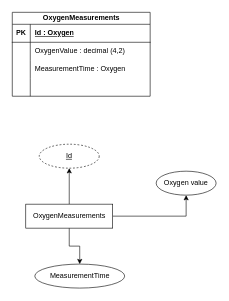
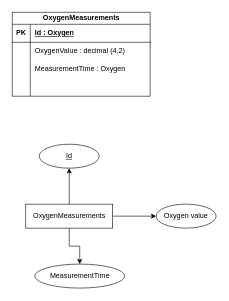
- <mxCell id="19" value="Id" style="ellipse;whiteSpace=wrap;html=1;align=center;fontStyle=4;dashed=1;" vertex="1" parent="1"><mxGeometry x="65" y="240" width="100" height="40" as="geometry" /></mxCell>
+ <mxCell id="19" value="Id" style="ellipse;whiteSpace=wrap;html=1;align=center;fontStyle=4;" vertex="1" parent="1"><mxGeometry x="65" y="240" width="100" height="40" as="geometry" /></mxCell>
- <mxCell id="20" value="Oxygen value" style="ellipse;whiteSpace=wrap;html=1;align=center;" vertex="1" parent="1"><mxGeometry x="260" y="285" width="100" height="40" as="geometry" /></mxCell>
+ <mxCell id="20" value="Oxygen value" style="ellipse;whiteSpace=wrap;html=1;align=center;" vertex="1" parent="1"><mxGeometry x="260" y="340" width="100" height="40" as="geometry" /></mxCell>
